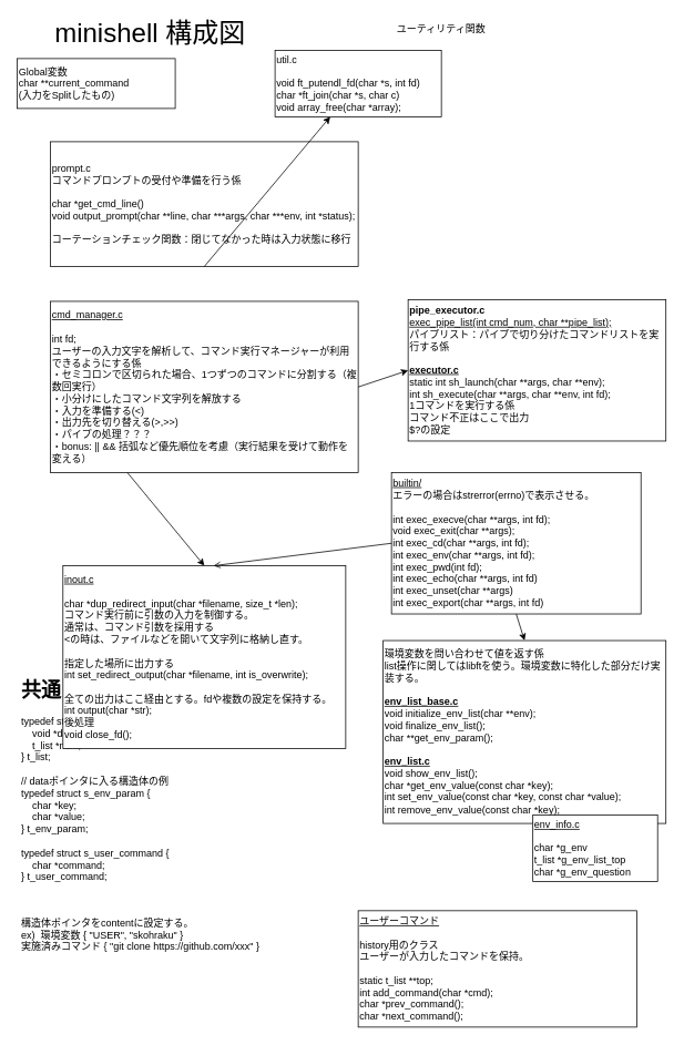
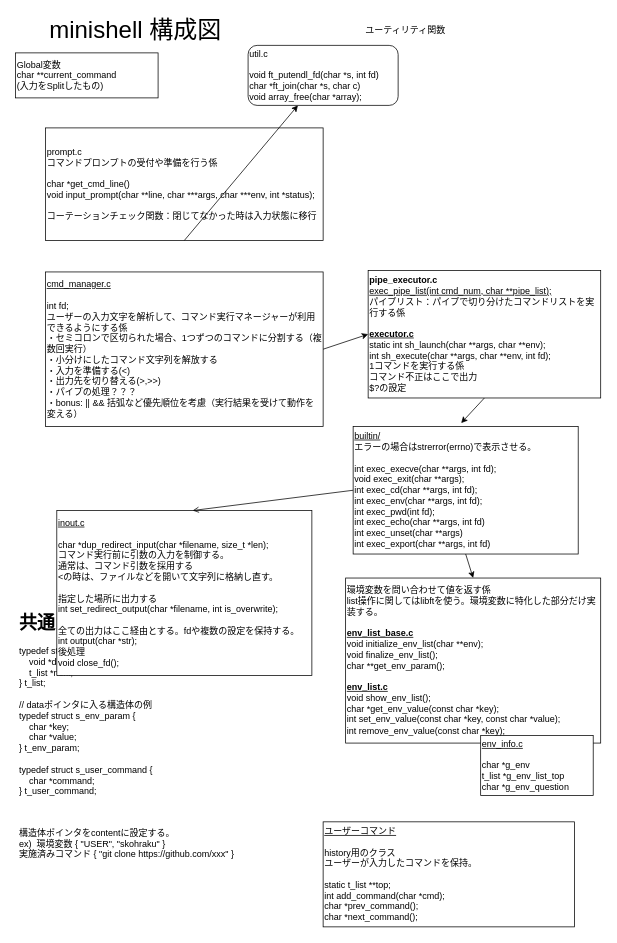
- <mxCell id="16" value="ユーティリティ関数" style="text;html=1;strokeColor=none;fillColor=none;align=center;verticalAlign=middle;whiteSpace=wrap;rounded=0;" parent="1" vertex="1"><mxGeometry x="430" y="25" width="200" height="20" as="geometry" /></mxCell>
+ <mxCell id="16" value="ユーティリティ関数" style="text;html=1;strokeColor=none;fillColor=none;align=center;verticalAlign=middle;whiteSpace=wrap;rounded=0;" parent="1" vertex="1"><mxGeometry x="440" y="30" width="200" height="20" as="geometry" /></mxCell>
- <mxCell id="4" value="util.c&lt;br&gt;&lt;br&gt;void ft_putendl_fd(char *s, int fd)&lt;br&gt;char *ft_join(char *s, char c)&lt;br&gt;void array_free(char *array);" style="rounded=0;whiteSpace=wrap;html=1;align=left;" parent="1" vertex="1"><mxGeometry x="330" y="60" width="200" height="80" as="geometry" /></mxCell>
+ <mxCell id="4" value="util.c&lt;br&gt;&lt;br&gt;void ft_putendl_fd(char *s, int fd)&lt;br&gt;char *ft_join(char *s, char c)&lt;br&gt;void array_free(char *array);" style="whiteSpace=wrap;html=1;align=left;rounded=1;" parent="1" vertex="1"><mxGeometry x="330" y="60" width="200" height="80" as="geometry" /></mxCell>
- <mxCell id="3" value="prompt.c&lt;br&gt;コマンドプロンプトの受付や準備を行う係&lt;br&gt;&lt;br&gt;char *get_cmd_line()&lt;br&gt;void output_prompt(char **line, char ***args, char ***env, int *status);&lt;br&gt;&lt;br&gt;コーテーションチェック関数：閉じてなかった時は入力状態に移行" style="rounded=0;whiteSpace=wrap;html=1;align=left;" parent="1" vertex="1"><mxGeometry x="60" y="170" width="370" height="150" as="geometry" /></mxCell>
+ <mxCell id="3" value="prompt.c&lt;br&gt;コマンドプロンプトの受付や準備を行う係&lt;br&gt;&lt;br&gt;char *get_cmd_line()&lt;br&gt;void input_prompt(char **line, char ***args, char ***env, int *status);&lt;br&gt;&lt;br&gt;コーテーションチェック関数：閉じてなかった時は入力状態に移行" style="rounded=0;whiteSpace=wrap;html=1;align=left;" parent="1" vertex="1"><mxGeometry x="60" y="170" width="370" height="150" as="geometry" /></mxCell>
+ <mxCell id="6" value="" style="endArrow=classic;html=1;entryX=0.48;entryY=-0.027;entryDx=0;entryDy=0;exitX=0.5;exitY=1;exitDx=0;exitDy=0;entryPerimeter=0;" parent="1" source="13" target="5" edge="1"><mxGeometry width="50" height="50" relative="1" as="geometry"><mxPoint x="370" y="410" as="sourcePoint" /><mxPoint x="420" y="360" as="targetPoint" /></mxGeometry></mxCell>
- <mxCell id="14" value="" style="endArrow=classic;html=1;exitX=0.25;exitY=1;exitDx=0;exitDy=0;entryX=0.5;entryY=0;entryDx=0;entryDy=0;" parent="1" source="10" target="12" edge="1"><mxGeometry width="50" height="50" relative="1" as="geometry"><mxPoint x="680" y="290" as="sourcePoint" /><mxPoint x="730" y="240" as="targetPoint" /></mxGeometry></mxCell>
